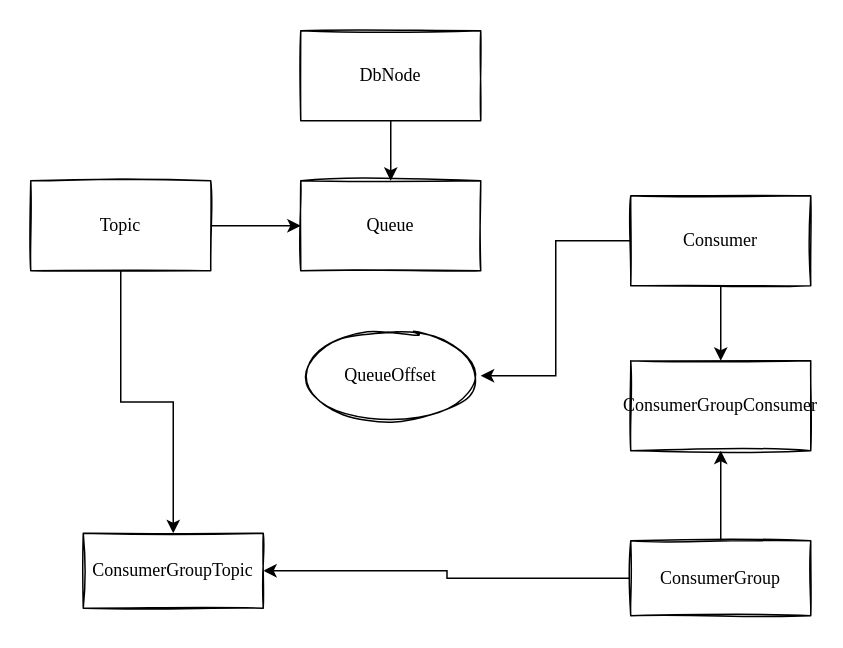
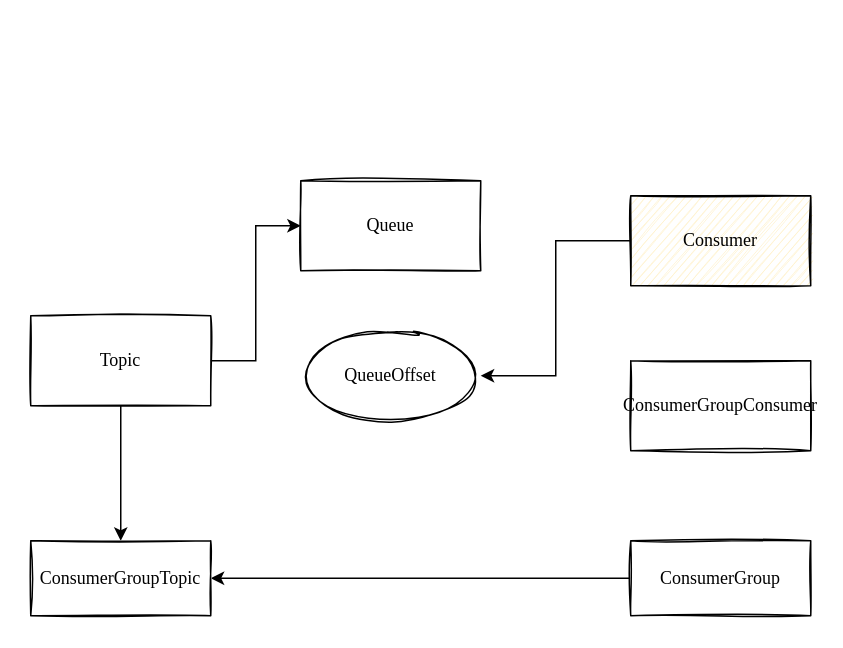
- <mxCell id="4" value="DbNode" style="rounded=0;whiteSpace=wrap;html=1;sketch=1;shadow=0;fontFamily=Comic Sans MS;" vertex="1" parent="1"><mxGeometry x="200" y="20" width="120" height="60" as="geometry" /></mxCell>
- <mxCell id="3" style="edgeStyle=orthogonalEdgeStyle;rounded=0;orthogonalLoop=1;jettySize=auto;html=1;exitX=0.5;exitY=1;exitDx=0;exitDy=0;entryX=0.5;entryY=0;entryDx=0;entryDy=0;fontFamily=Comic Sans MS;" edge="1" parent="1" source="4" target="2"><mxGeometry relative="1" as="geometry" /></mxCell>
- <mxCell id="7" value="Topic" style="whiteSpace=wrap;html=1;shadow=0;sketch=1;fontFamily=Comic Sans MS;" vertex="1" parent="1"><mxGeometry x="20" y="120" width="120" height="60" as="geometry" /></mxCell>
+ <mxCell id="7" value="Topic" style="whiteSpace=wrap;html=1;shadow=0;sketch=1;fontFamily=Comic Sans MS;" vertex="1" parent="1"><mxGeometry x="20" y="210" width="120" height="60" as="geometry" /></mxCell>
- <mxCell id="11" value="Consumer" style="whiteSpace=wrap;html=1;shadow=0;sketch=1;fontFamily=Comic Sans MS;" vertex="1" parent="1"><mxGeometry x="420" y="130" width="120" height="60" as="geometry" /></mxCell>
+ <mxCell id="11" value="Consumer" style="whiteSpace=wrap;html=1;shadow=0;sketch=1;fontFamily=Comic Sans MS;fillColor=#fff2cc;" vertex="1" parent="1"><mxGeometry x="420" y="130" width="120" height="60" as="geometry" /></mxCell>
- <mxCell id="10" style="edgeStyle=orthogonalEdgeStyle;rounded=0;orthogonalLoop=1;jettySize=auto;html=1;exitX=0.5;exitY=1;exitDx=0;exitDy=0;entryX=0.5;entryY=0;entryDx=0;entryDy=0;fontFamily=Comic Sans MS;" edge="1" parent="1" source="11" target="12"><mxGeometry relative="1" as="geometry" /></mxCell>
- <mxCell id="13" style="edgeStyle=orthogonalEdgeStyle;rounded=0;orthogonalLoop=1;jettySize=auto;html=1;entryX=0.5;entryY=1;entryDx=0;entryDy=0;fontFamily=Comic Sans MS;" edge="1" parent="1" source="15" target="12"><mxGeometry relative="1" as="geometry" /></mxCell>
- <mxCell id="16" value="ConsumerGroupTopic" style="whiteSpace=wrap;html=1;shadow=0;sketch=1;fontFamily=Comic Sans MS;" vertex="1" parent="1"><mxGeometry x="55" y="355" width="120" height="50" as="geometry" /></mxCell>
+ <mxCell id="16" value="ConsumerGroupTopic" style="whiteSpace=wrap;html=1;shadow=0;sketch=1;fontFamily=Comic Sans MS;" vertex="1" parent="1"><mxGeometry x="20" y="360" width="120" height="50" as="geometry" /></mxCell>
